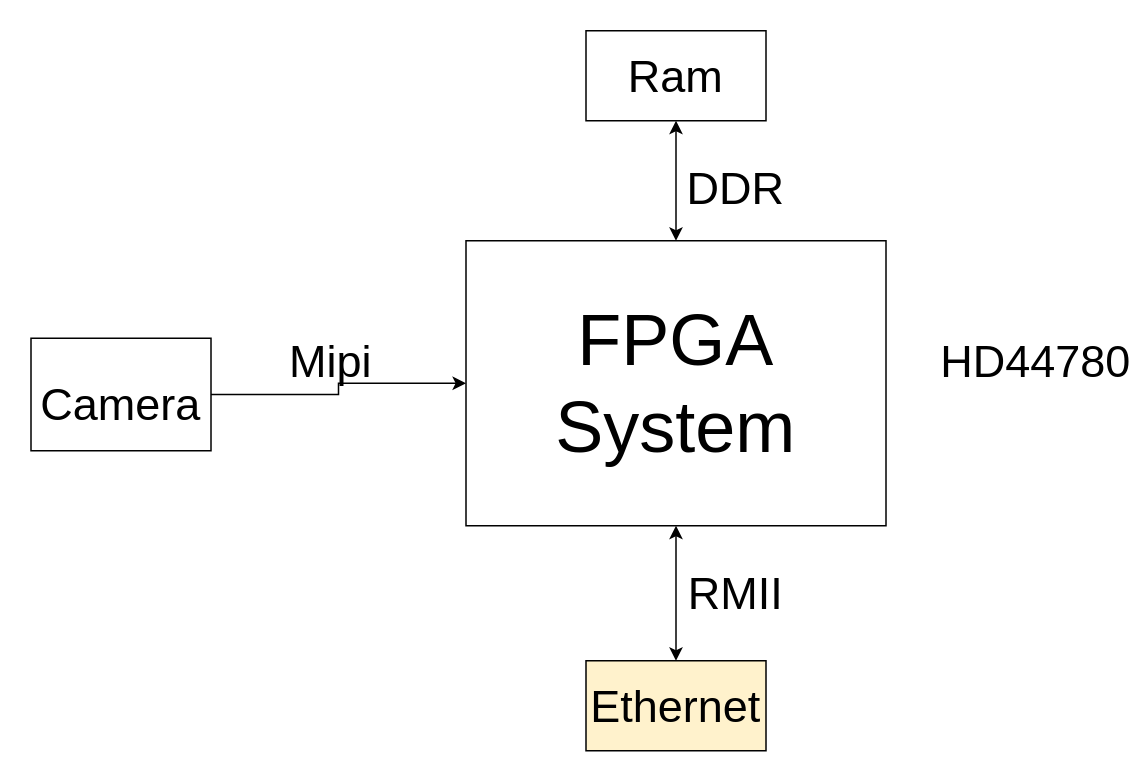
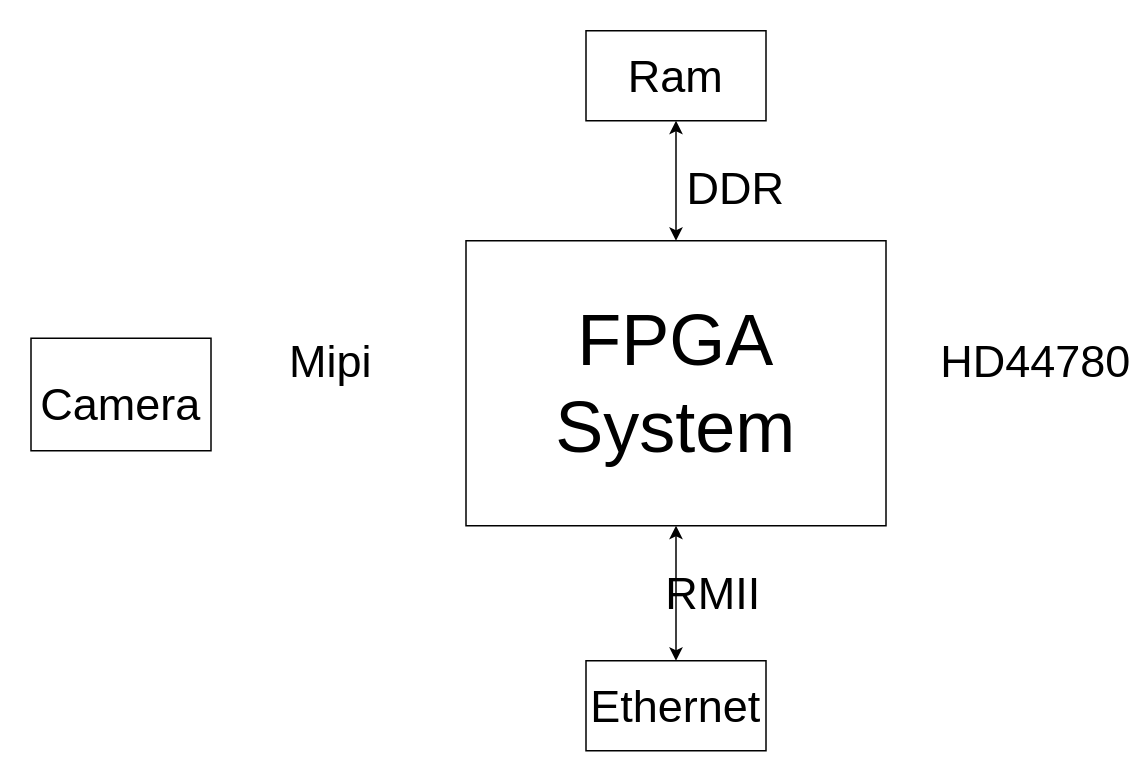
- <mxCell id="4" style="edgeStyle=orthogonalEdgeStyle;rounded=0;orthogonalLoop=1;jettySize=auto;html=1;exitX=1;exitY=0.5;exitDx=0;exitDy=0;entryX=0;entryY=0.5;entryDx=0;entryDy=0;fontSize=48;" edge="1" parent="1" source="5" target="3"><mxGeometry relative="1" as="geometry" /></mxCell>
- <mxCell id="12" value="RMII" style="text;html=1;strokeColor=none;fillColor=none;align=center;verticalAlign=middle;whiteSpace=wrap;rounded=0;fontSize=30;" vertex="1" parent="1"><mxGeometry x="460" y="380" width="60" height="30" as="geometry" /></mxCell>
+ <mxCell id="12" value="RMII" style="text;html=1;strokeColor=none;fillColor=none;align=center;verticalAlign=middle;whiteSpace=wrap;rounded=0;fontSize=30;" vertex="1" parent="1"><mxGeometry x="445" y="380" width="60" height="30" as="geometry" /></mxCell>
- <mxCell id="11" value="Ethernet" style="rounded=0;whiteSpace=wrap;html=1;fontSize=30;fillColor=#fff2cc;" vertex="1" parent="1"><mxGeometry x="390" y="440" width="120" height="60" as="geometry" /></mxCell>
+ <mxCell id="11" value="Ethernet" style="rounded=0;whiteSpace=wrap;html=1;fontSize=30;" vertex="1" parent="1"><mxGeometry x="390" y="440" width="120" height="60" as="geometry" /></mxCell>
